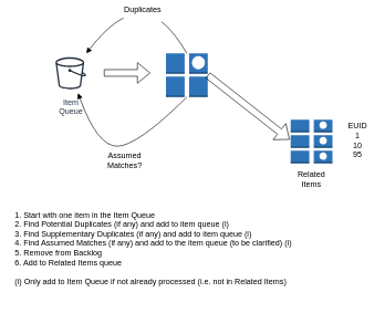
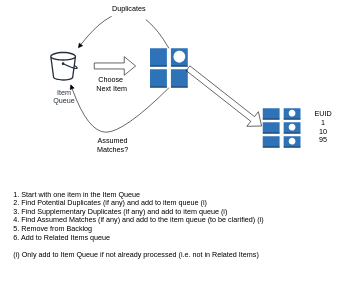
+ <mxCell id="3" value="Choose&amp;nbsp;&lt;br&gt;Next Item&lt;br&gt;" style="text;html=1;strokeColor=none;fillColor=none;align=center;verticalAlign=middle;whiteSpace=wrap;rounded=0;" parent="1" vertex="1"><mxGeometry x="156" y="130" width="60" height="20" as="geometry" /></mxCell>
- <mxCell id="8" value="Related Items" style="text;html=1;strokeColor=none;fillColor=none;align=center;verticalAlign=middle;whiteSpace=wrap;rounded=0;" parent="1" vertex="1"><mxGeometry x="449" y="260" width="40" height="20" as="geometry" /></mxCell>
